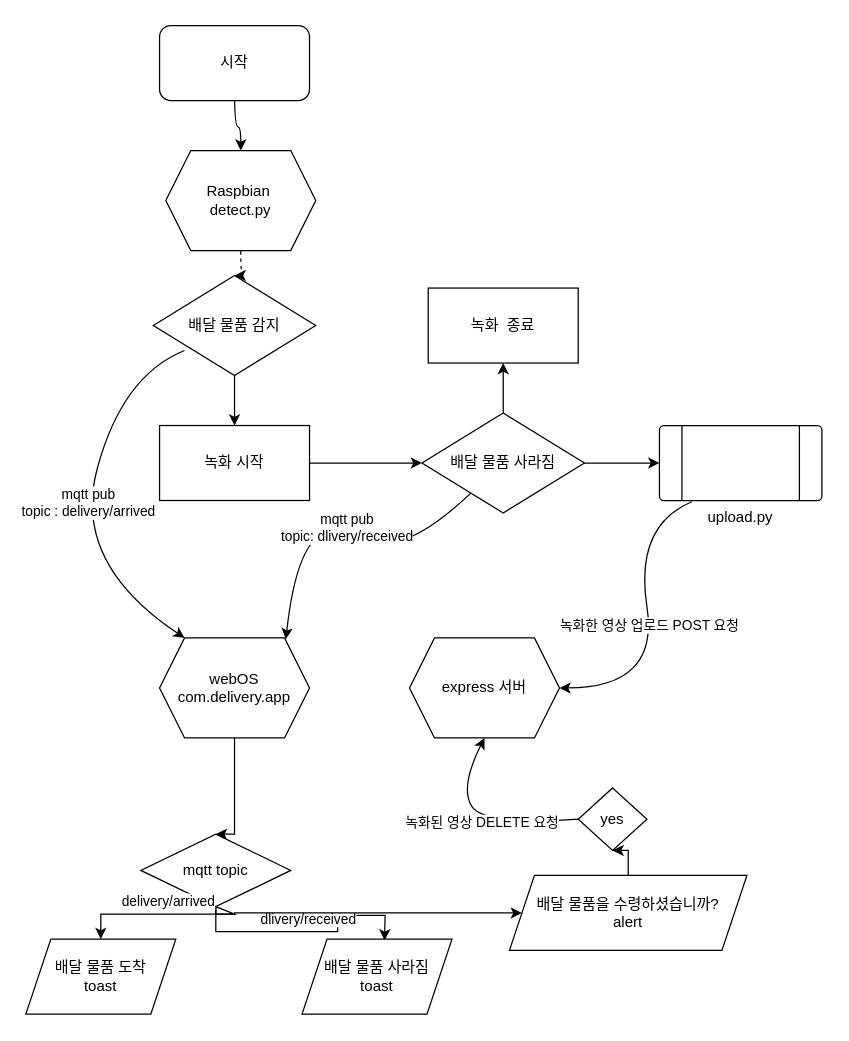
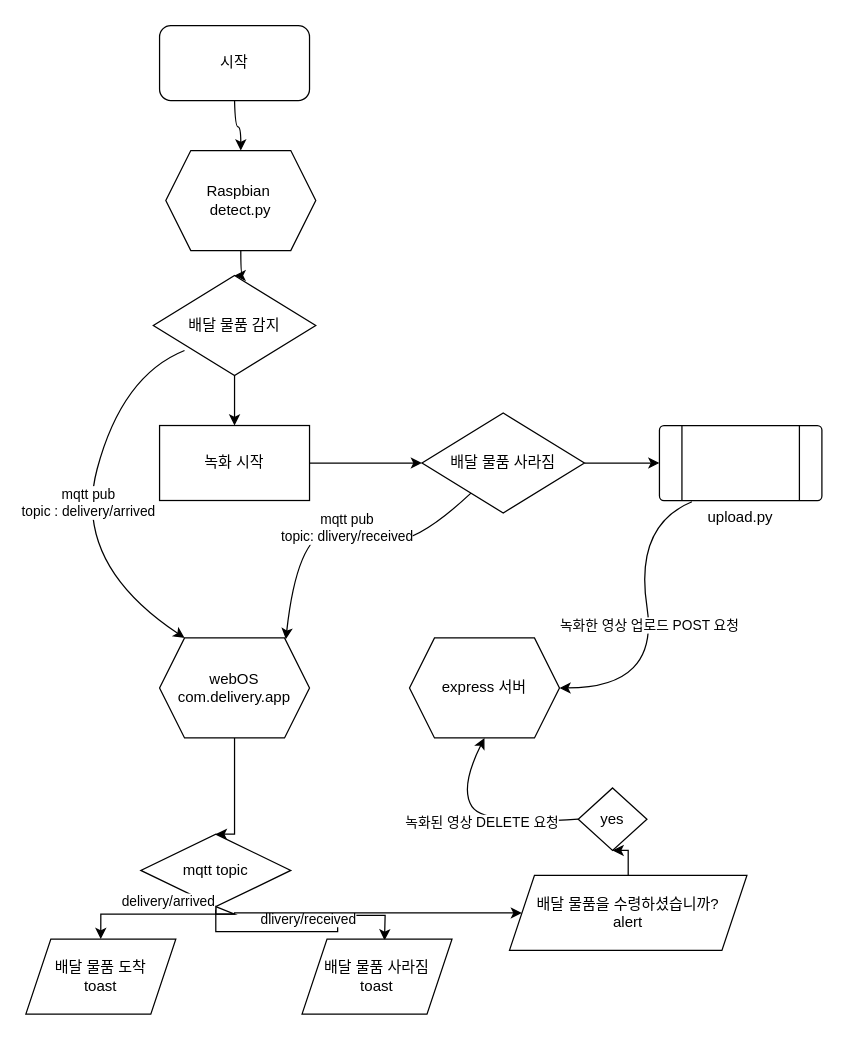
- <mxCell id="11" value="" style="edgeStyle=orthogonalEdgeStyle;rounded=0;orthogonalLoop=1;jettySize=auto;html=1;curved=1;dashed=1;" parent="1" source="12" target="4" edge="1"><mxGeometry relative="1" as="geometry" /></mxCell>
+ <mxCell id="11" value="" style="edgeStyle=orthogonalEdgeStyle;rounded=0;orthogonalLoop=1;jettySize=auto;html=1;curved=1;" parent="1" source="12" target="4" edge="1"><mxGeometry relative="1" as="geometry" /></mxCell>
- <mxCell id="10" value="녹화&amp;nbsp; 종료" style="rounded=0;whiteSpace=wrap;html=1;" parent="1" vertex="1"><mxGeometry x="342" y="230" width="120" height="60" as="geometry" /></mxCell>
- <mxCell id="7" value="" style="edgeStyle=orthogonalEdgeStyle;rounded=0;orthogonalLoop=1;jettySize=auto;html=1;curved=1;" parent="1" source="9" target="10" edge="1"><mxGeometry relative="1" as="geometry" /></mxCell>
